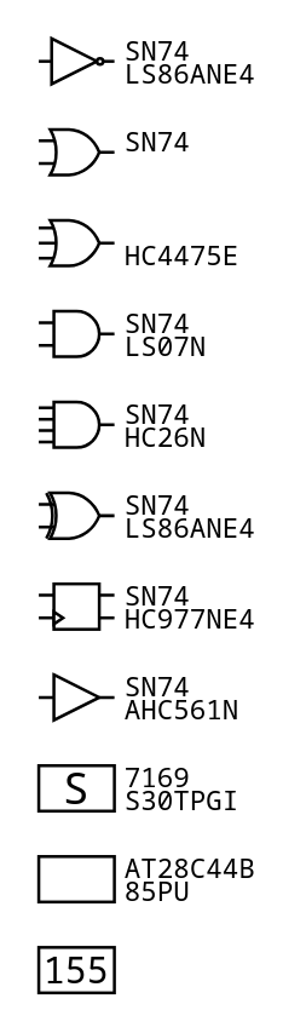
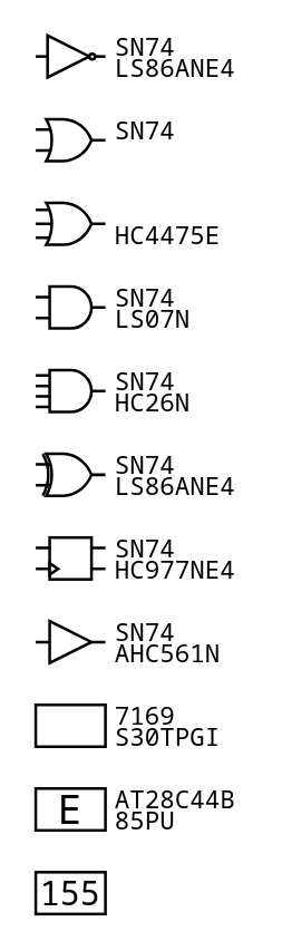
- <mxCell id="41" value="S" style="text;html=1;strokeColor=none;fillColor=none;align=center;verticalAlign=middle;whiteSpace=wrap;rounded=0;fontFamily=Noto Sans Mono;fontSize=29;fontStyle=0" vertex="1" parent="1"><mxGeometry x="25" y="505" width="50" height="30" as="geometry" /></mxCell>
+ <mxCell id="46" value="E" style="text;html=1;strokeColor=none;fillColor=none;align=center;verticalAlign=middle;whiteSpace=wrap;rounded=0;fontFamily=Noto Sans Mono;fontSize=29;fontStyle=0" vertex="1" parent="1"><mxGeometry x="25" y="565" width="50" height="30" as="geometry" /></mxCell>
